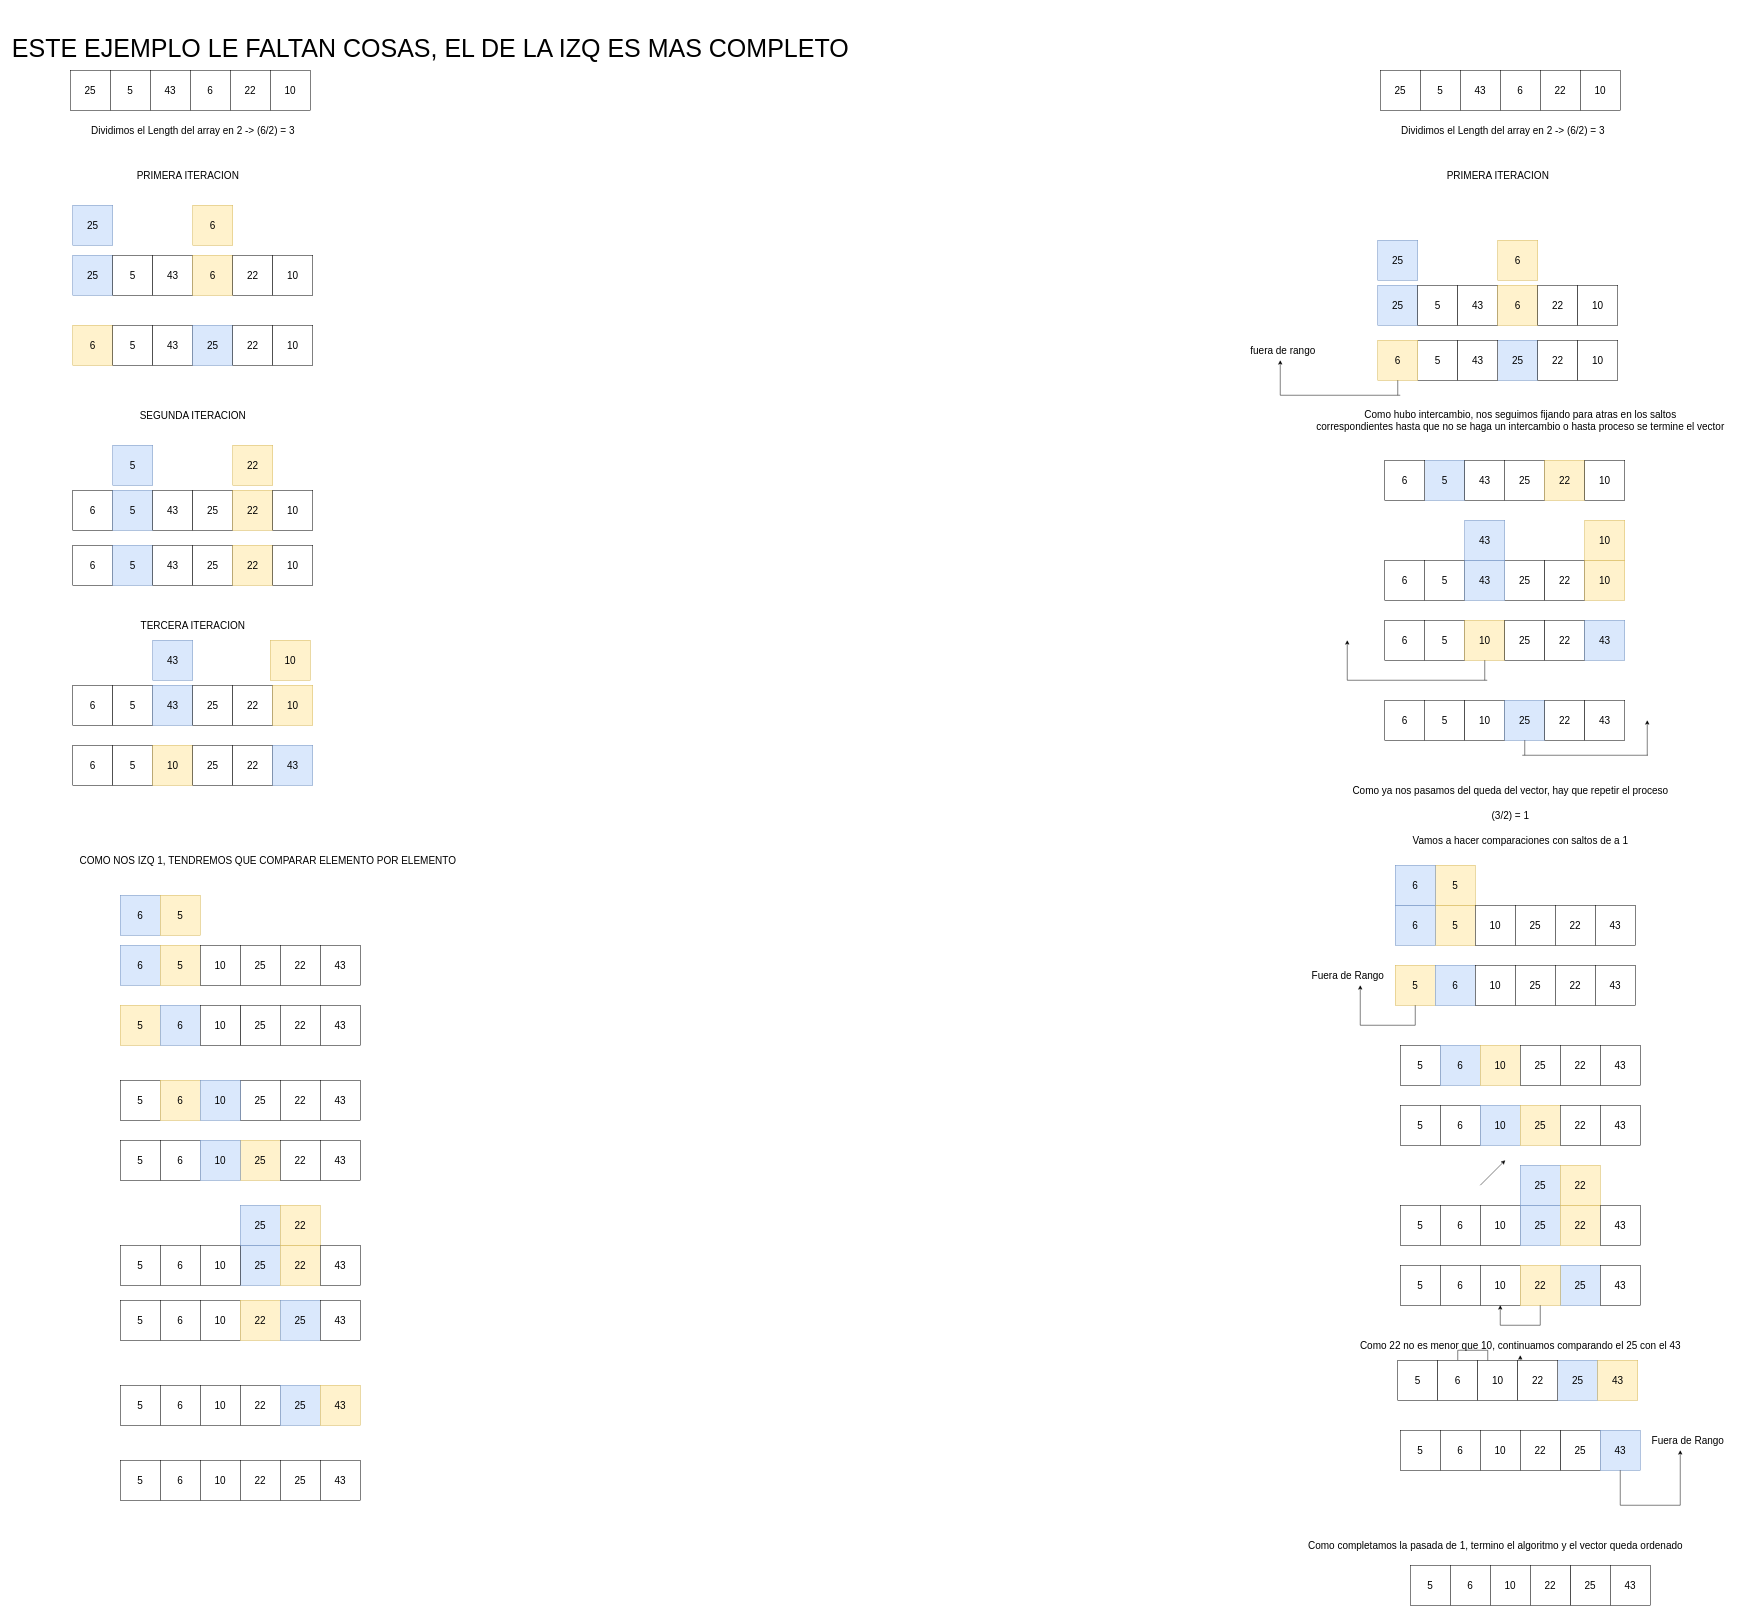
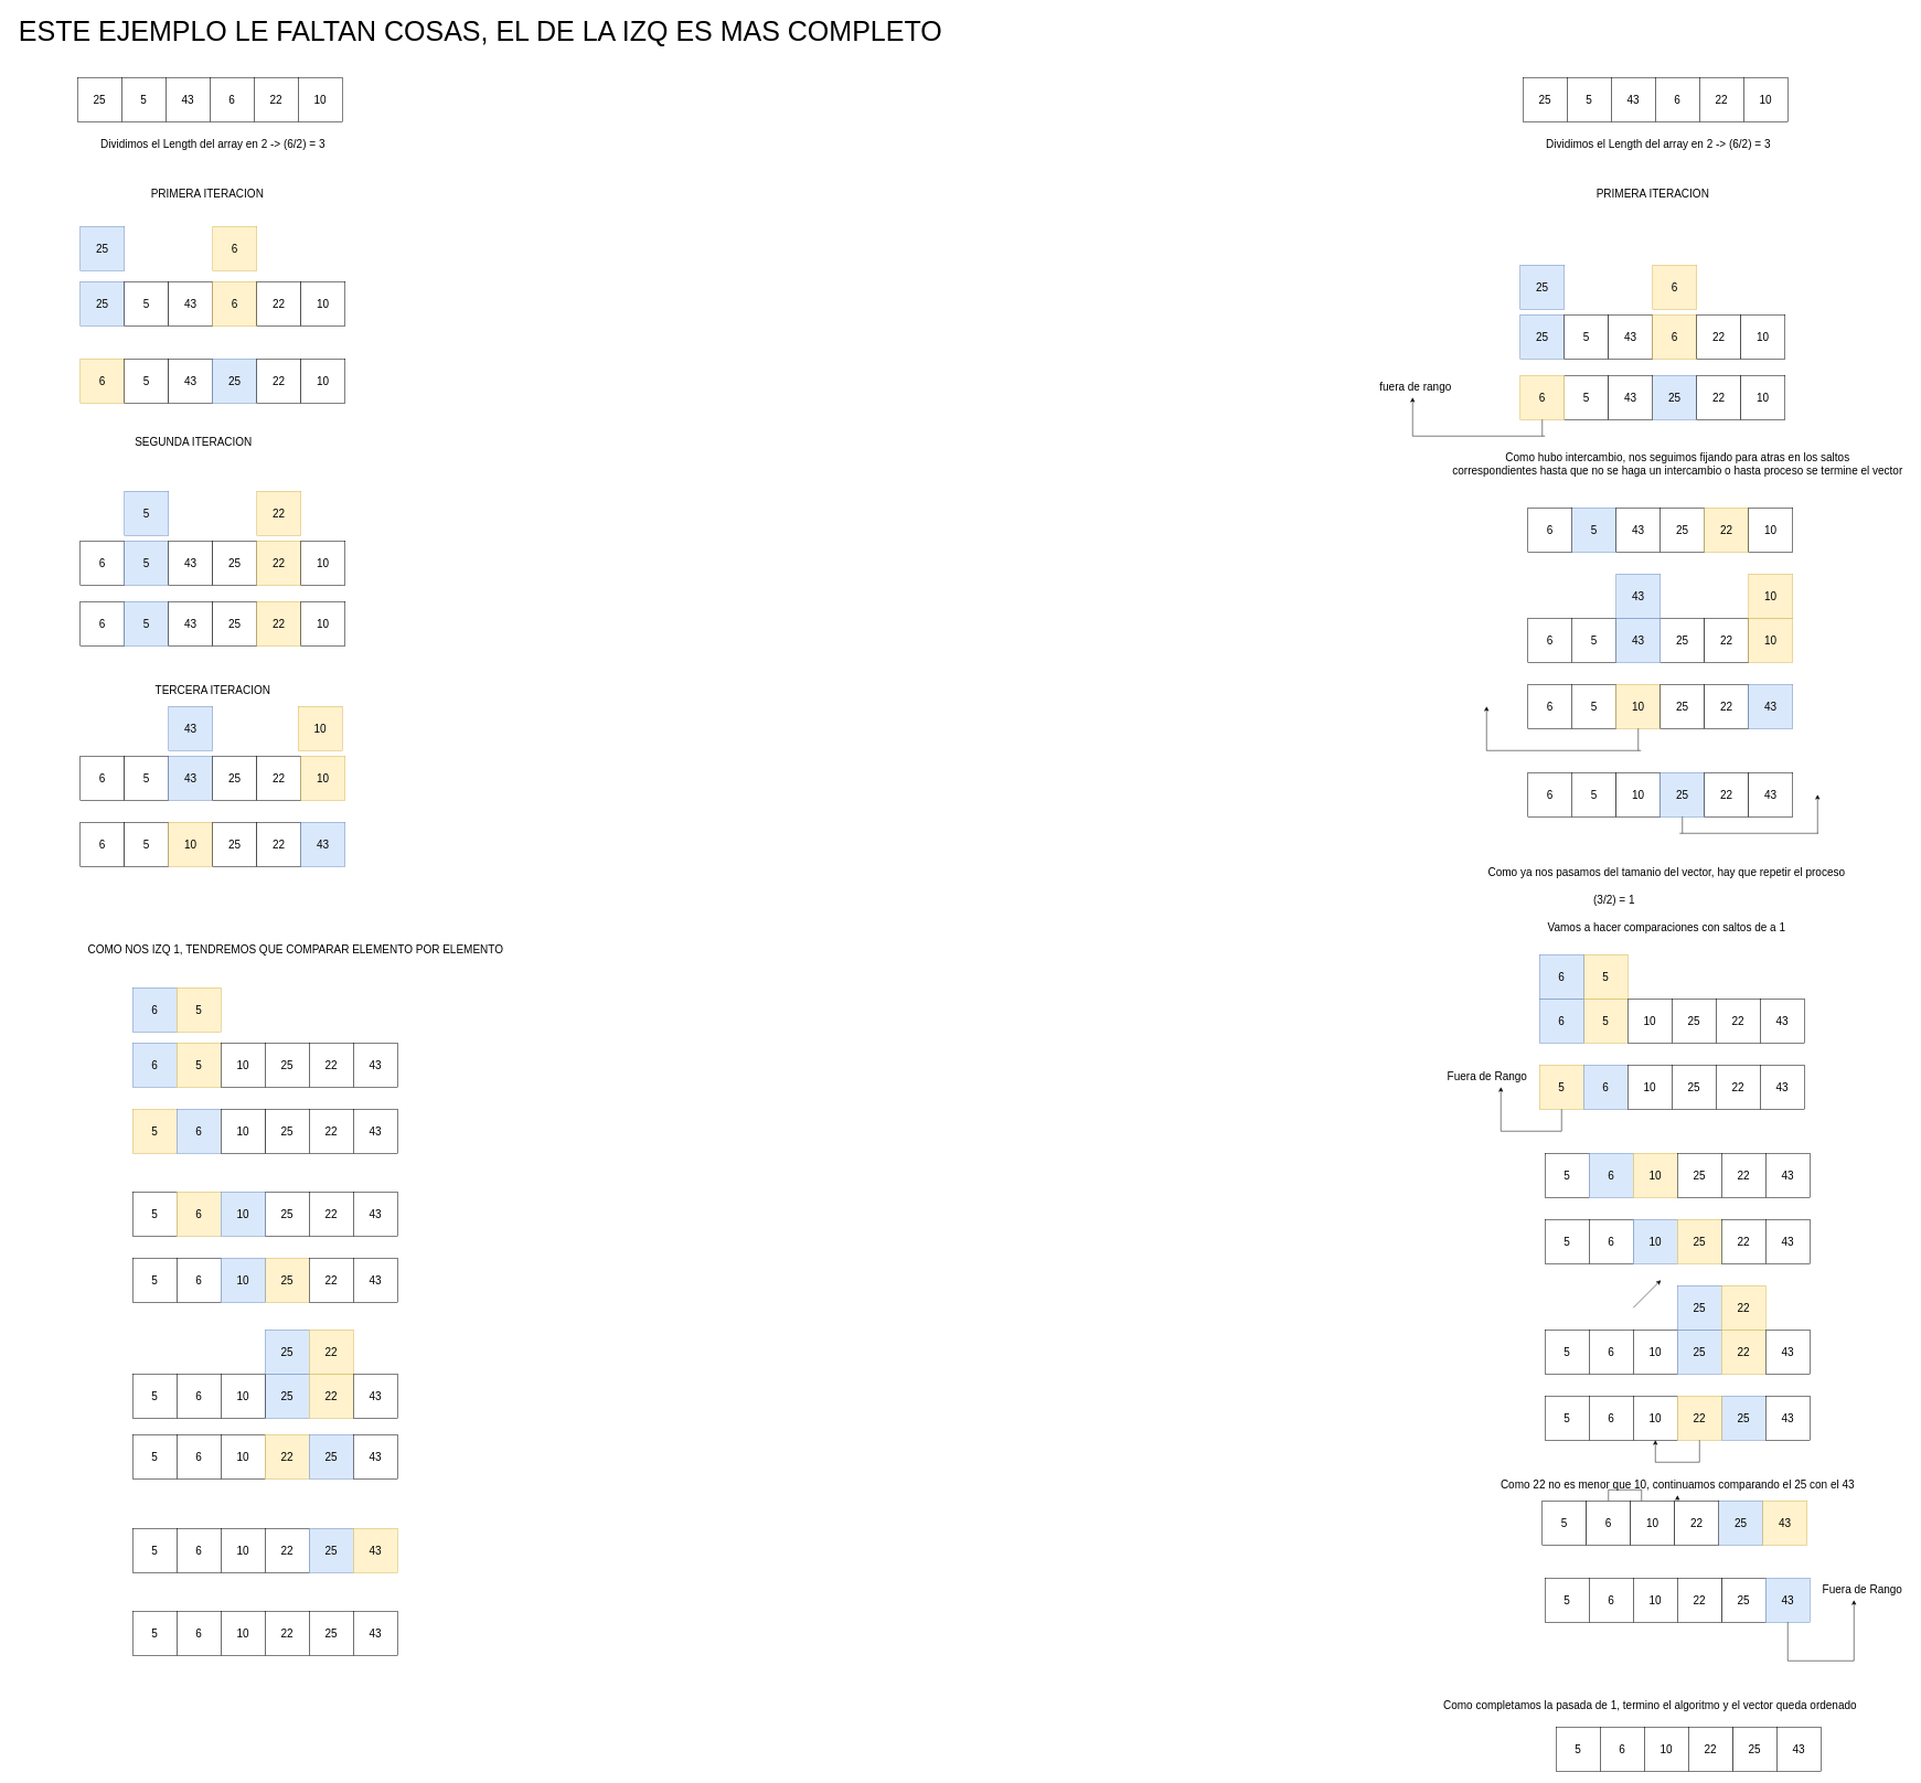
- <mxCell id="236" value="&lt;font style=&quot;font-size: 50px;&quot;&gt;ESTE EJEMPLO LE FALTAN COSAS, EL DE LA IZQ ES MAS COMPLETO&lt;/font&gt;" style="text;html=1;resizable=0;autosize=1;align=center;verticalAlign=middle;points=[];fillColor=none;strokeColor=none;rounded=0;fontSize=20;" vertex="1" parent="1"><mxGeometry x="10" y="60" width="1700" height="70" as="geometry" /></mxCell>
+ <mxCell id="236" value="&lt;font style=&quot;font-size: 50px;&quot;&gt;ESTE EJEMPLO LE FALTAN COSAS, EL DE LA IZQ ES MAS COMPLETO&lt;/font&gt;" style="text;html=1;resizable=0;autosize=1;align=center;verticalAlign=middle;points=[];fillColor=none;strokeColor=none;rounded=0;fontSize=20;" vertex="1" parent="1"><mxGeometry x="20" y="20" width="1700" height="70" as="geometry" /></mxCell>
- <mxCell id="38" value="SEGUNDA ITERACION" style="text;html=1;resizable=0;autosize=1;align=center;verticalAlign=middle;points=[];fillColor=none;strokeColor=none;rounded=0;fontSize=20;" vertex="1" parent="1"><mxGeometry x="265" y="810" width="240" height="40" as="geometry" /></mxCell>
+ <mxCell id="38" value="SEGUNDA ITERACION" style="text;html=1;resizable=0;autosize=1;align=center;verticalAlign=middle;points=[];fillColor=none;strokeColor=none;rounded=0;fontSize=20;" vertex="1" parent="1"><mxGeometry x="230" y="780" width="240" height="40" as="geometry" /></mxCell>
- <mxCell id="164" value="Como ya nos pasamos del queda del vector, hay que repetir el proceso" style="text;html=1;resizable=0;autosize=1;align=center;verticalAlign=middle;points=[];fillColor=none;strokeColor=none;rounded=0;fontSize=20;" vertex="1" parent="1"><mxGeometry x="2685" y="1560" width="670" height="40" as="geometry" /></mxCell>
+ <mxCell id="164" value="Como ya nos pasamos del tamanio del vector, hay que repetir el proceso" style="text;html=1;resizable=0;autosize=1;align=center;verticalAlign=middle;points=[];fillColor=none;strokeColor=none;rounded=0;fontSize=20;" vertex="1" parent="1"><mxGeometry x="2685" y="1560" width="670" height="40" as="geometry" /></mxCell>
- <mxCell id="165" value="(3/2) = 1" style="text;html=1;resizable=0;autosize=1;align=center;verticalAlign=middle;points=[];fillColor=none;strokeColor=none;rounded=0;fontSize=20;" vertex="1" parent="1"><mxGeometry x="2970" y="1610" width="100" height="40" as="geometry" /></mxCell>
+ <mxCell id="165" value="(3/2) = 1" style="text;html=1;resizable=0;autosize=1;align=center;verticalAlign=middle;points=[];fillColor=none;strokeColor=none;rounded=0;fontSize=20;" vertex="1" parent="1"><mxGeometry x="2875" y="1610" width="100" height="40" as="geometry" /></mxCell>
- <mxCell id="166" value="Vamos a hacer comparaciones con saltos de a 1" style="text;html=1;resizable=0;autosize=1;align=center;verticalAlign=middle;points=[];fillColor=none;strokeColor=none;rounded=0;fontSize=20;" vertex="1" parent="1"><mxGeometry x="2815" y="1660" width="450" height="40" as="geometry" /></mxCell>
+ <mxCell id="166" value="Vamos a hacer comparaciones con saltos de a 1" style="text;html=1;resizable=0;autosize=1;align=center;verticalAlign=middle;points=[];fillColor=none;strokeColor=none;rounded=0;fontSize=20;" vertex="1" parent="1"><mxGeometry x="2795" y="1660" width="450" height="40" as="geometry" /></mxCell>
